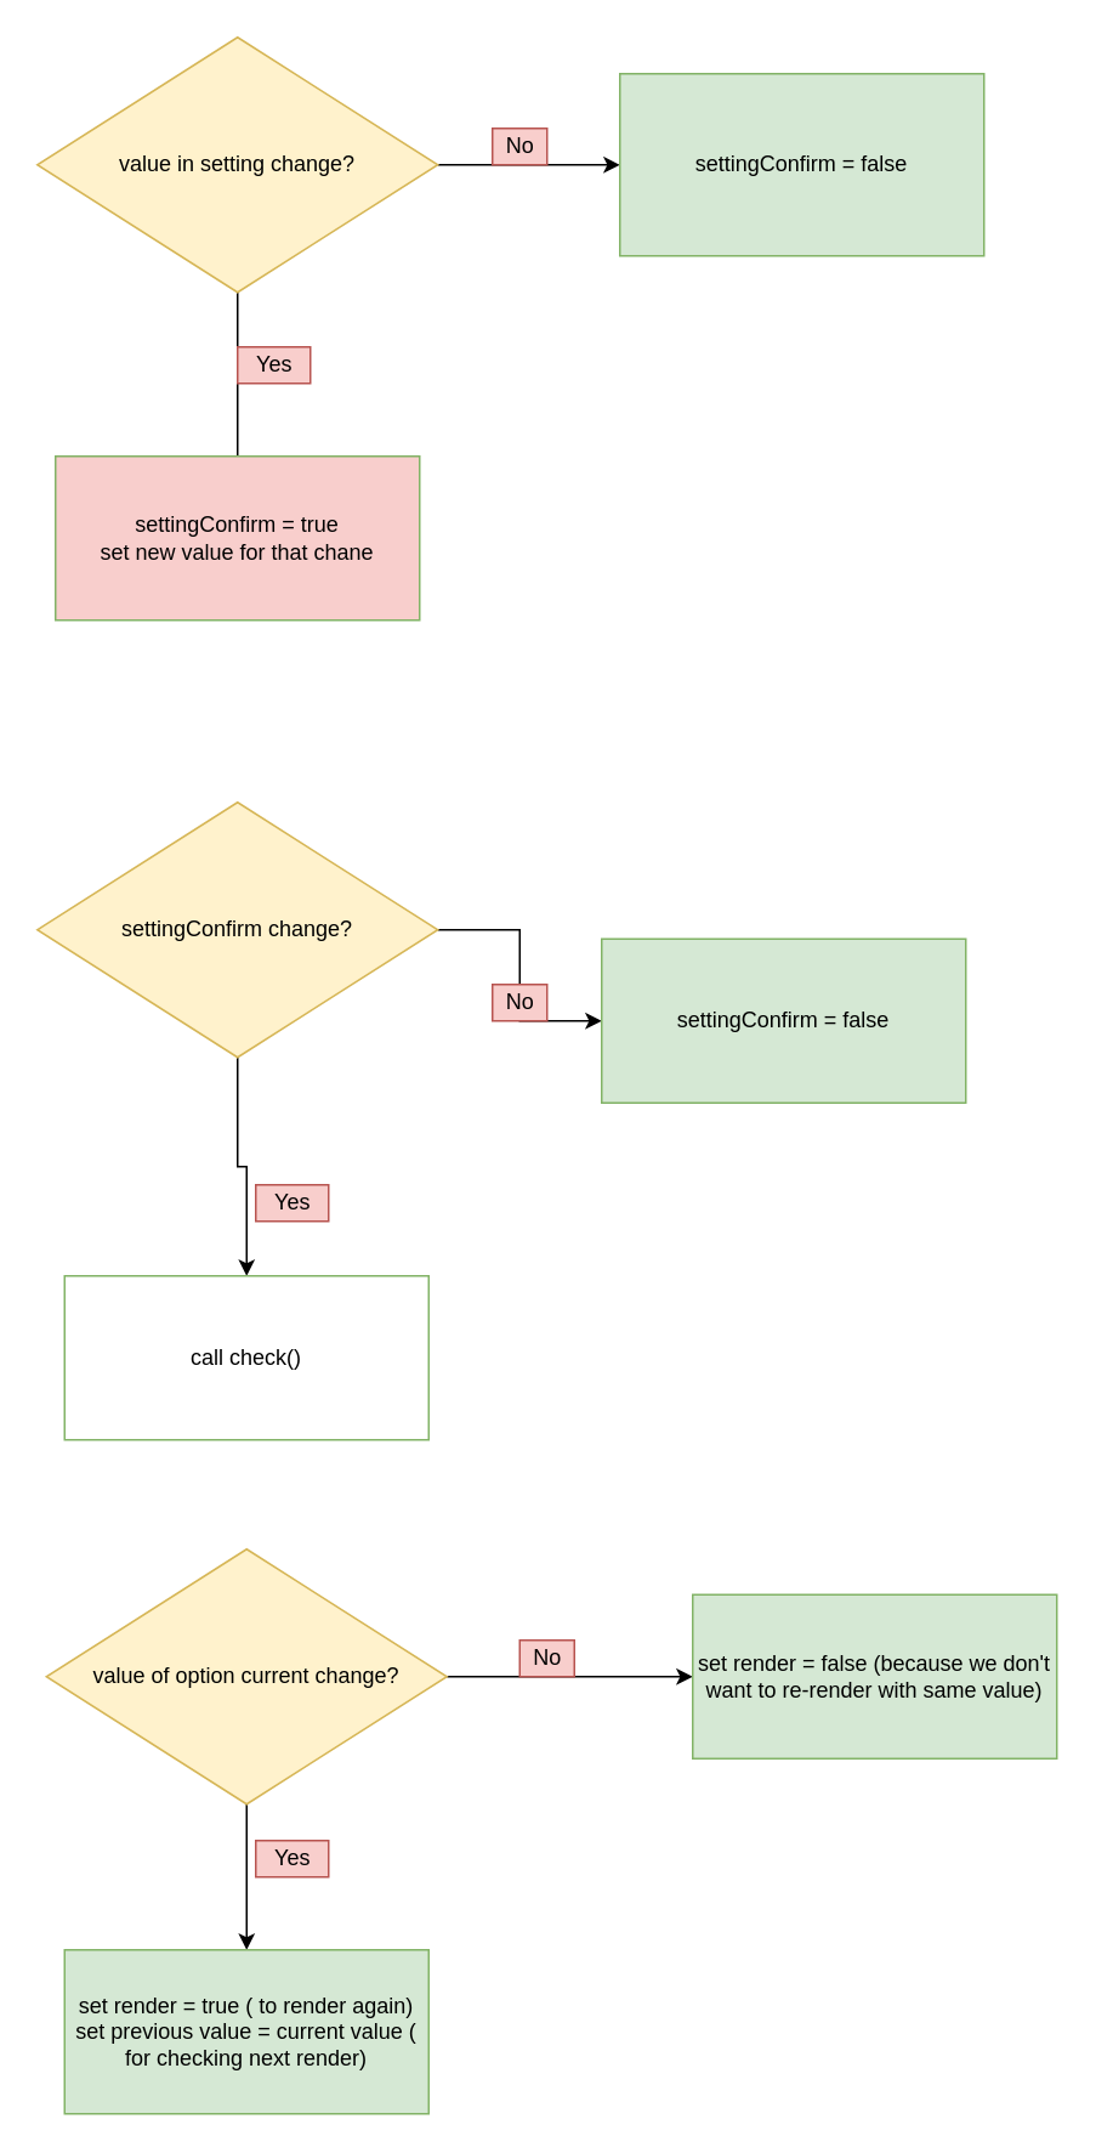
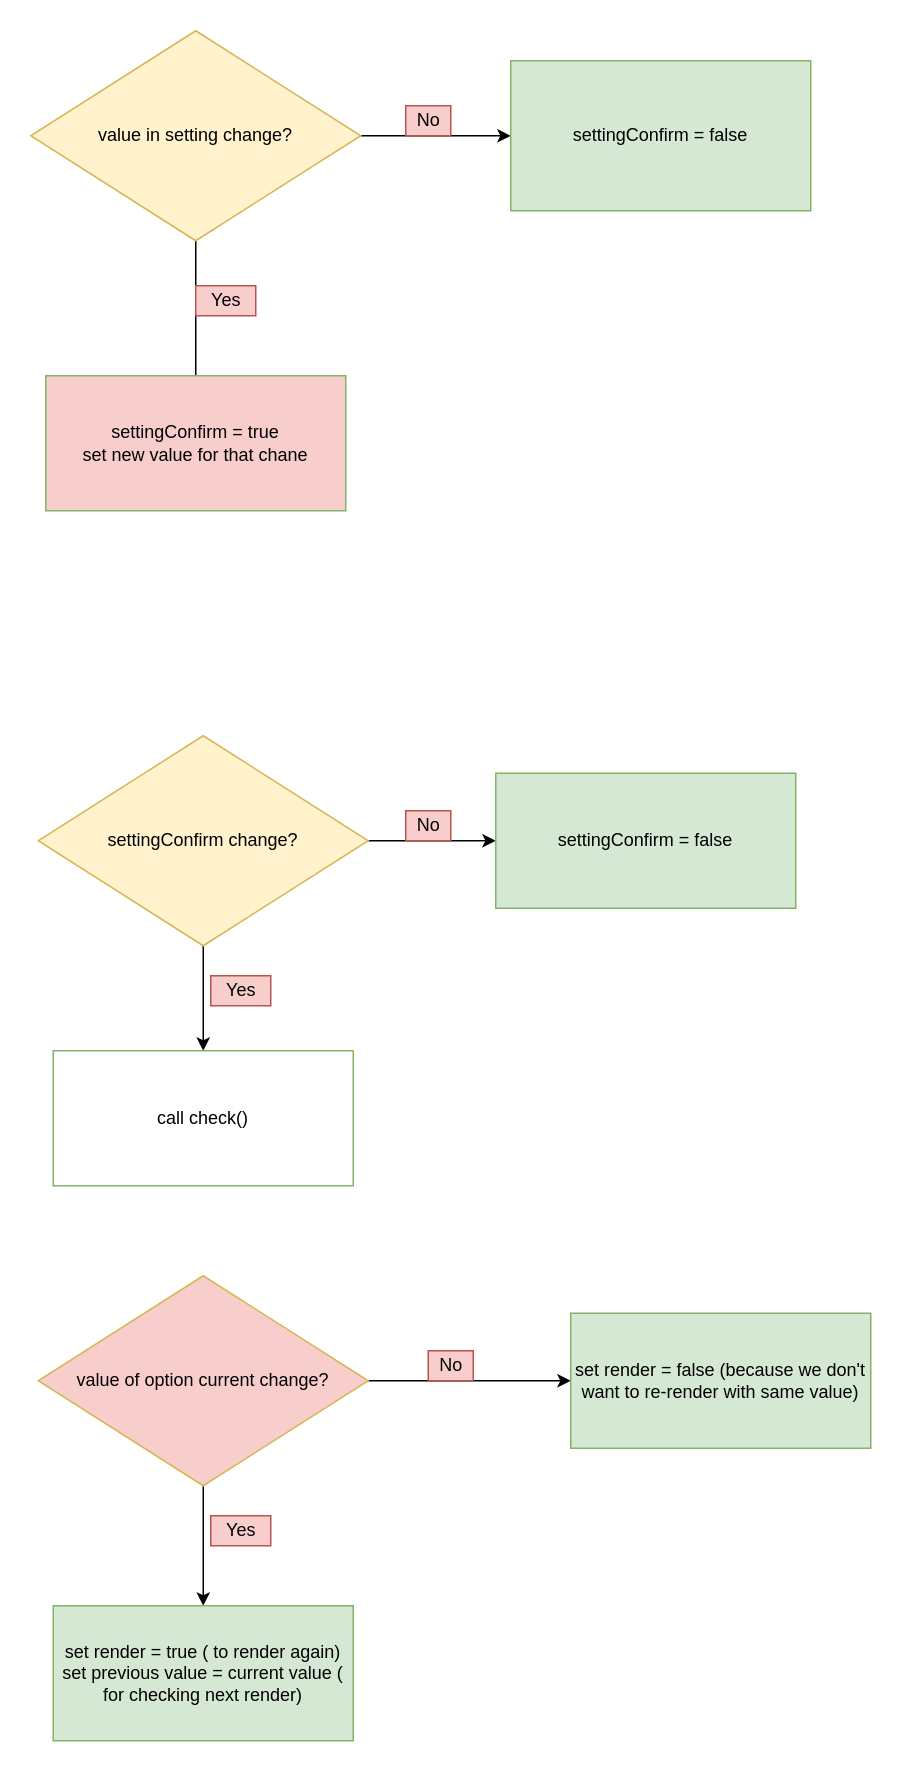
- <mxCell id="11" value="settingConfirm change?" style="rhombus;whiteSpace=wrap;html=1;fillColor=#fff2cc;strokeColor=#d6b656;" parent="1" vertex="1"><mxGeometry x="20" y="440" width="220" height="140" as="geometry" /></mxCell>
+ <mxCell id="11" value="settingConfirm change?" style="rhombus;whiteSpace=wrap;html=1;fillColor=#fff2cc;strokeColor=#d6b656;" parent="1" vertex="1"><mxGeometry x="25" y="490" width="220" height="140" as="geometry" /></mxCell>
- <mxCell id="15" value="value of option current change?" style="rhombus;whiteSpace=wrap;html=1;fillColor=#fff2cc;strokeColor=#d6b656;" parent="1" vertex="1"><mxGeometry x="25" y="850" width="220" height="140" as="geometry" /></mxCell>
+ <mxCell id="15" value="value of option current change?" style="rhombus;whiteSpace=wrap;html=1;fillColor=#f8cecc;strokeColor=#d6b656;" parent="1" vertex="1"><mxGeometry x="25" y="850" width="220" height="140" as="geometry" /></mxCell>
